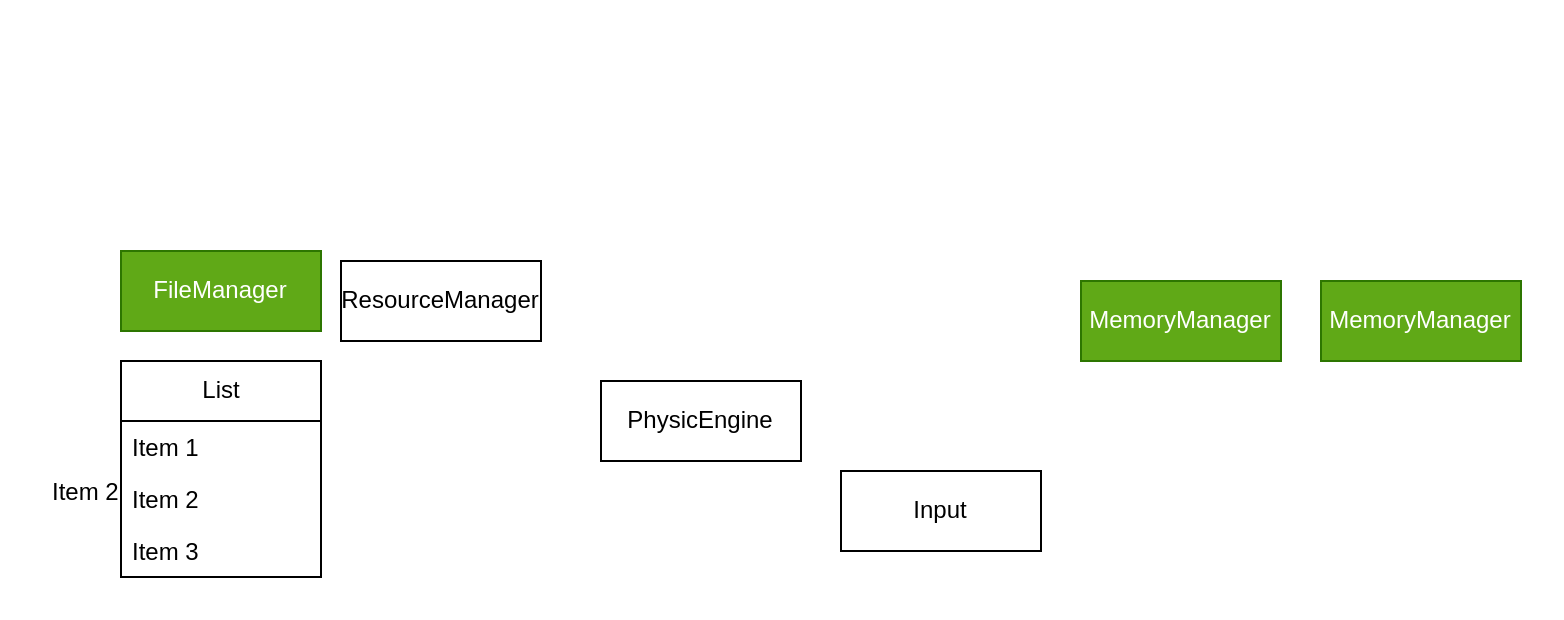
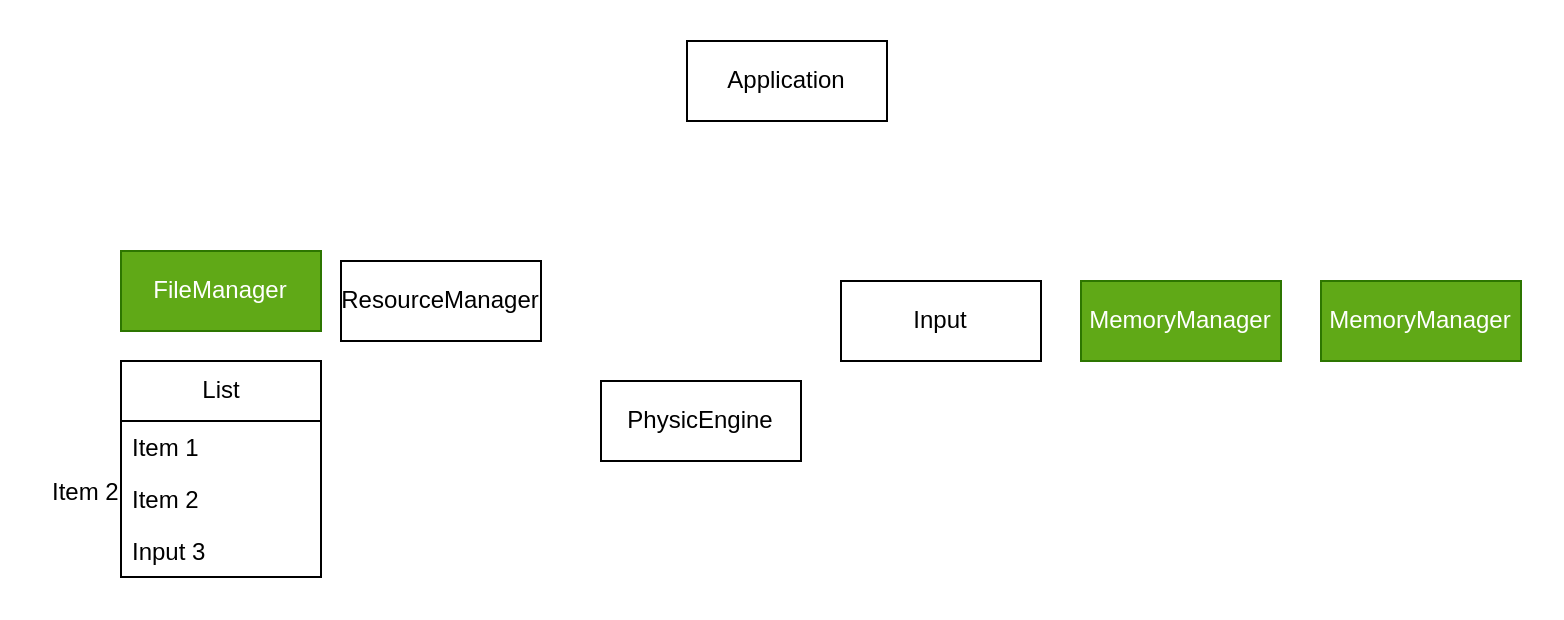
+ <mxCell id="2" value="Application" style="rounded=0;whiteSpace=wrap;html=1;" vertex="1" parent="1"><mxGeometry x="343" y="20" width="100" height="40" as="geometry" /></mxCell>
- <mxCell id="13" value="Input" style="rounded=0;whiteSpace=wrap;html=1;" vertex="1" parent="1"><mxGeometry x="420" y="235" width="100" height="40" as="geometry" /></mxCell>
+ <mxCell id="13" value="Input" style="rounded=0;whiteSpace=wrap;html=1;" vertex="1" parent="1"><mxGeometry x="420" y="140" width="100" height="40" as="geometry" /></mxCell>
- <mxCell id="11" value="Item 3" style="text;strokeColor=none;fillColor=none;align=left;verticalAlign=top;spacingLeft=4;spacingRight=4;overflow=hidden;rotatable=0;points=[[0,0.5],[1,0.5]];portConstraint=eastwest;whiteSpace=wrap;html=1;" vertex="1" parent="8"><mxGeometry y="82" width="100" height="26" as="geometry" /></mxCell>
+ <mxCell id="11" value="Input 3" style="text;strokeColor=none;fillColor=none;align=left;verticalAlign=top;spacingLeft=4;spacingRight=4;overflow=hidden;rotatable=0;points=[[0,0.5],[1,0.5]];portConstraint=eastwest;whiteSpace=wrap;html=1;" vertex="1" parent="8"><mxGeometry y="82" width="100" height="26" as="geometry" /></mxCell>
